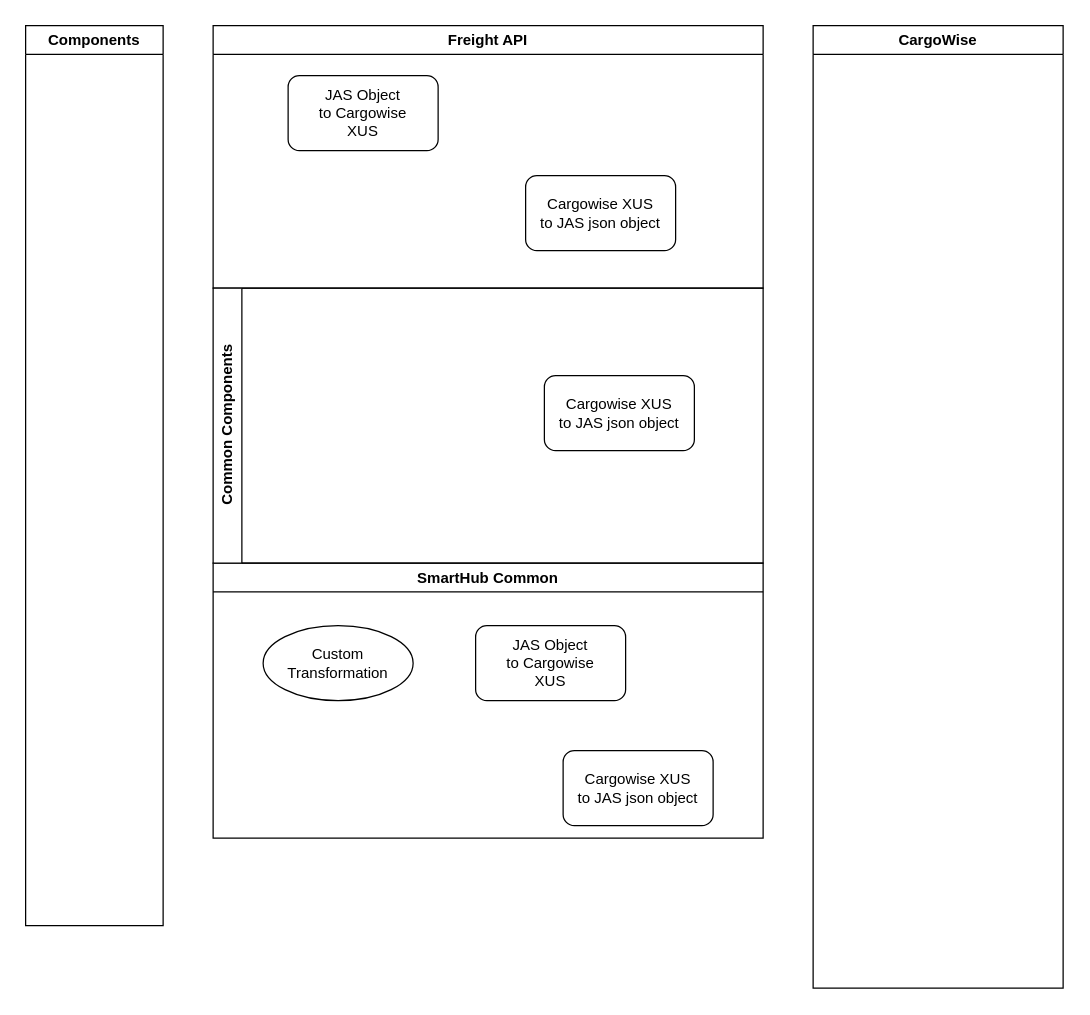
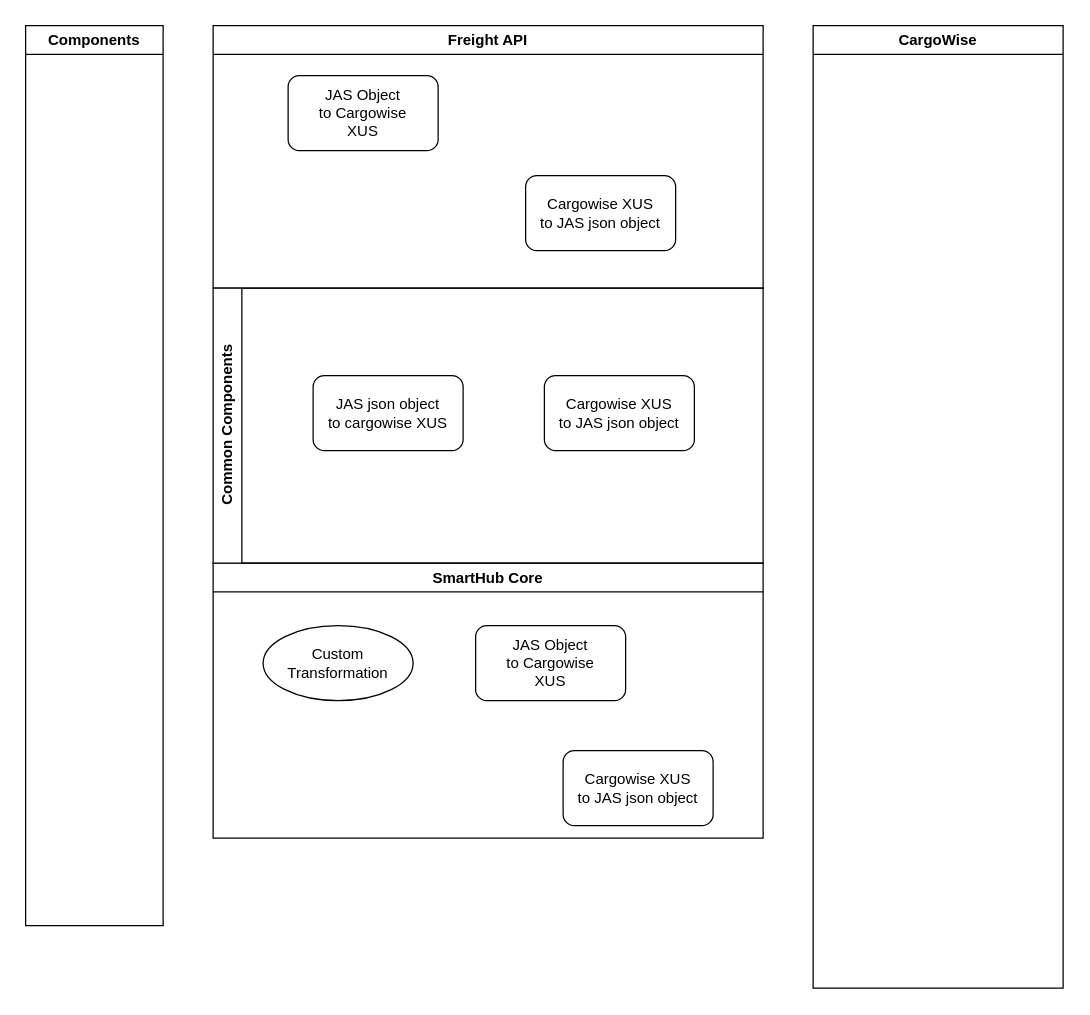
+ <mxCell id="10" value="JAS json object&lt;br&gt;to cargowise XUS" style="rounded=1;whiteSpace=wrap;html=1;" vertex="1" parent="9"><mxGeometry x="80" y="70" width="120" height="60" as="geometry" /></mxCell>
- <mxCell id="2" value="SmartHub Common" style="swimlane;whiteSpace=wrap;html=1;" vertex="1" parent="1"><mxGeometry x="170" y="450" width="440" height="220" as="geometry" /></mxCell>
+ <mxCell id="2" value="SmartHub Core" style="swimlane;whiteSpace=wrap;html=1;" vertex="1" parent="1"><mxGeometry x="170" y="450" width="440" height="220" as="geometry" /></mxCell>
